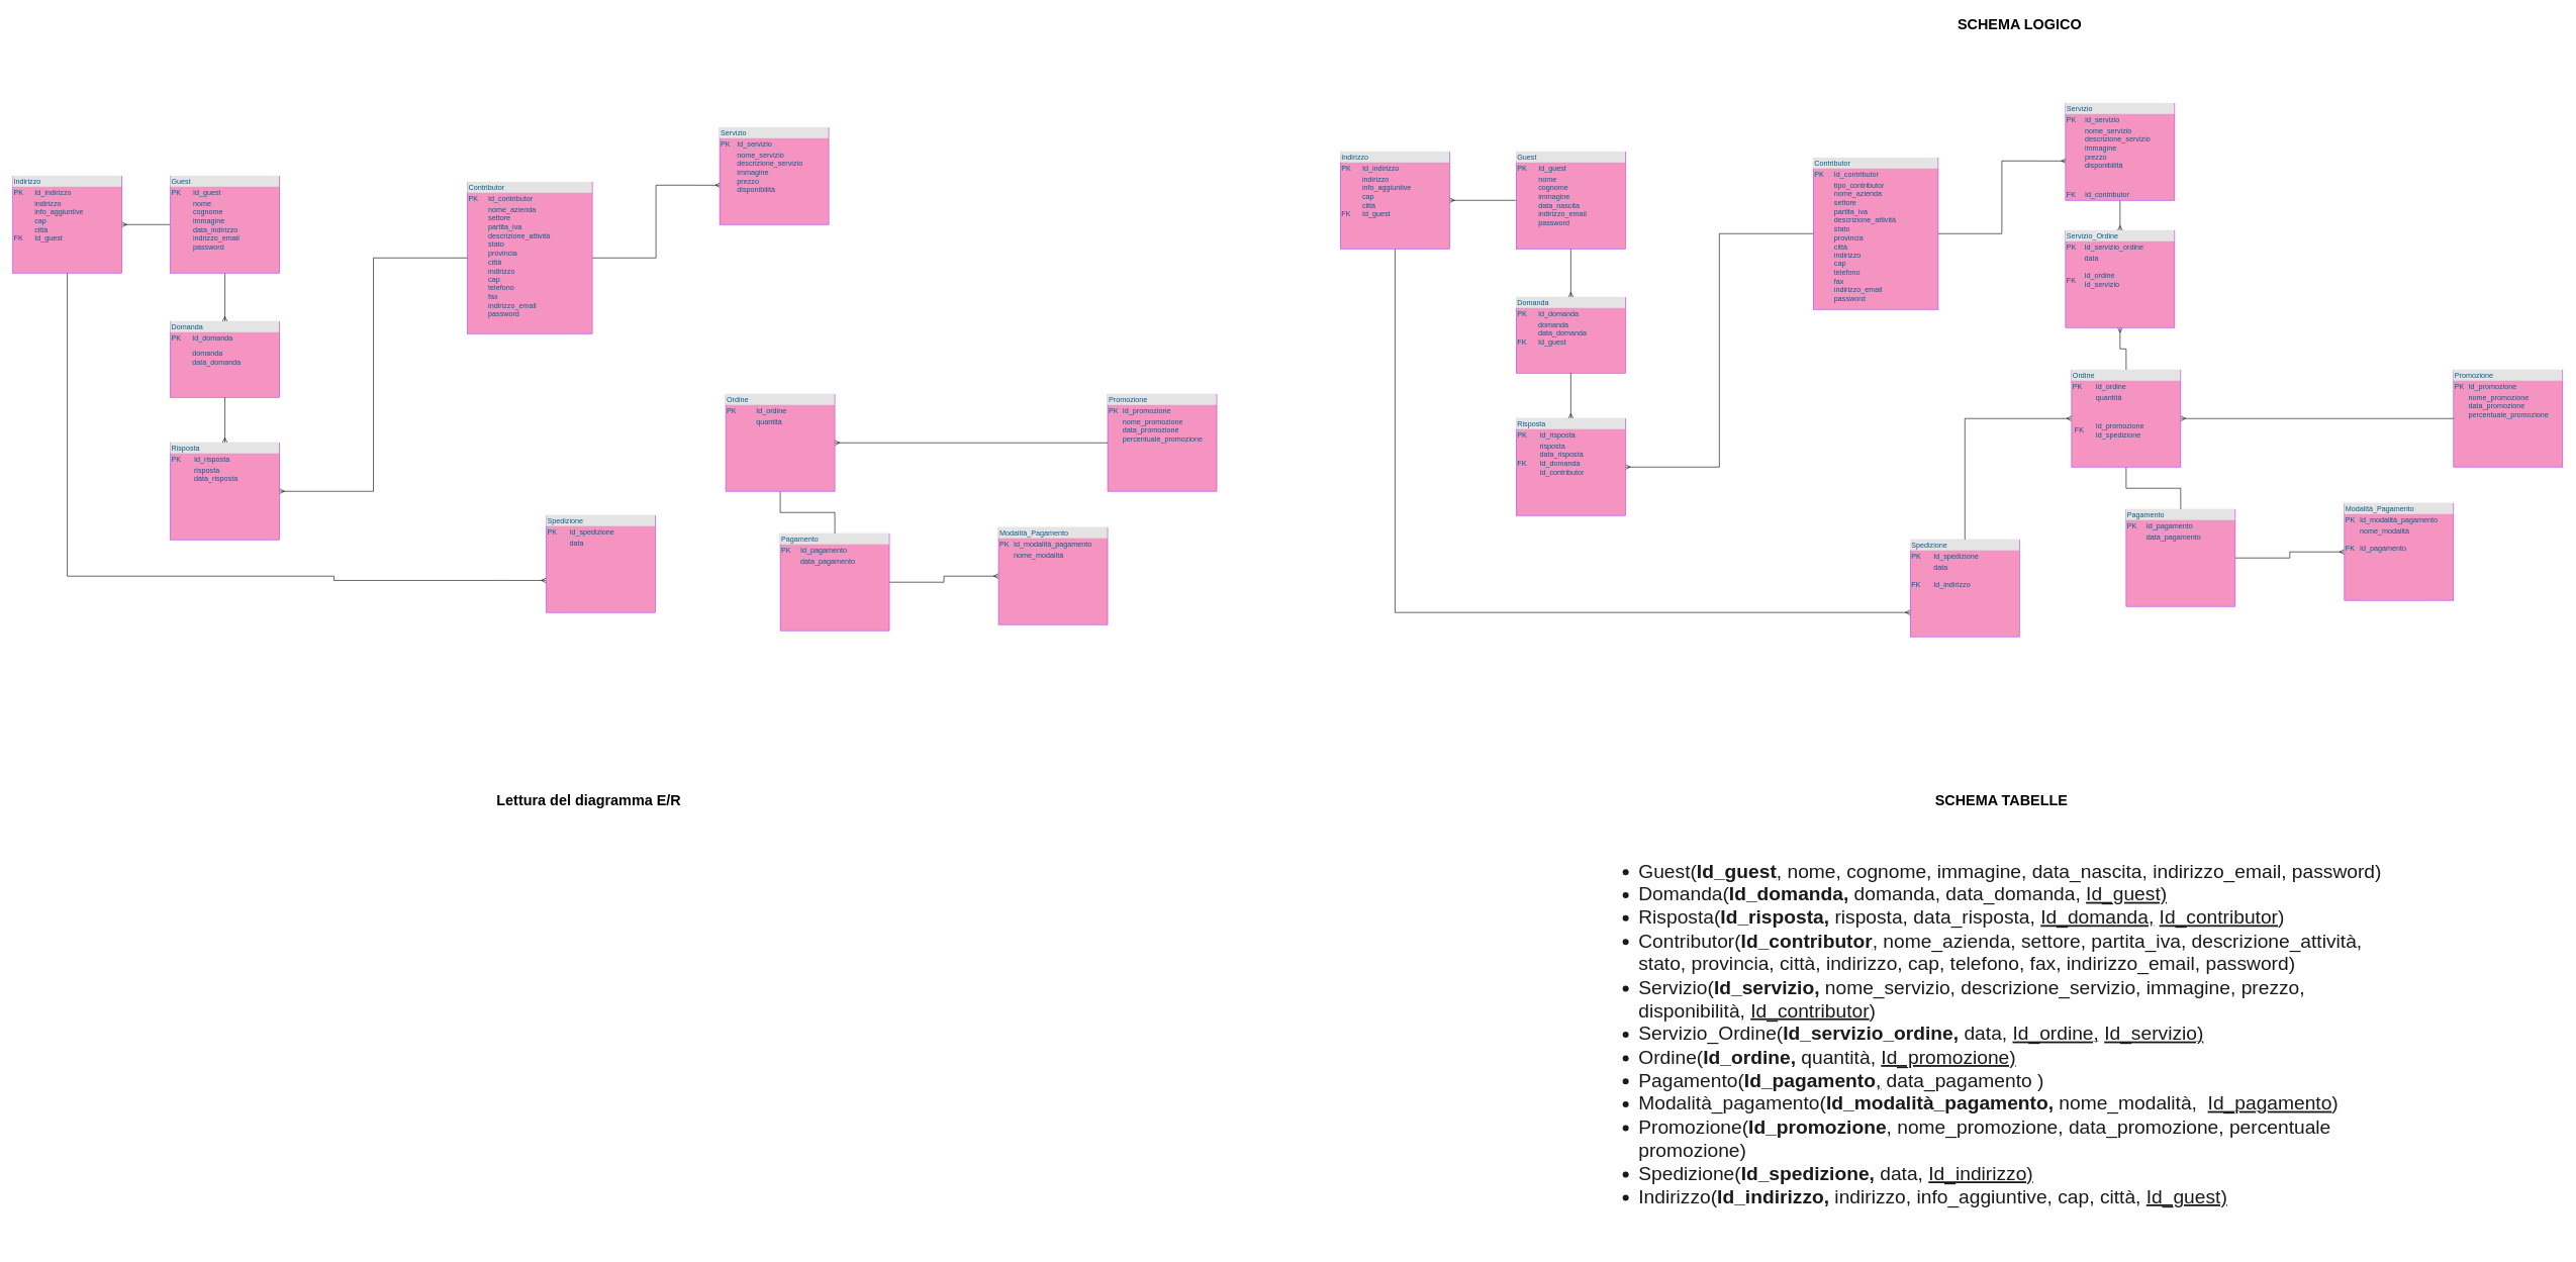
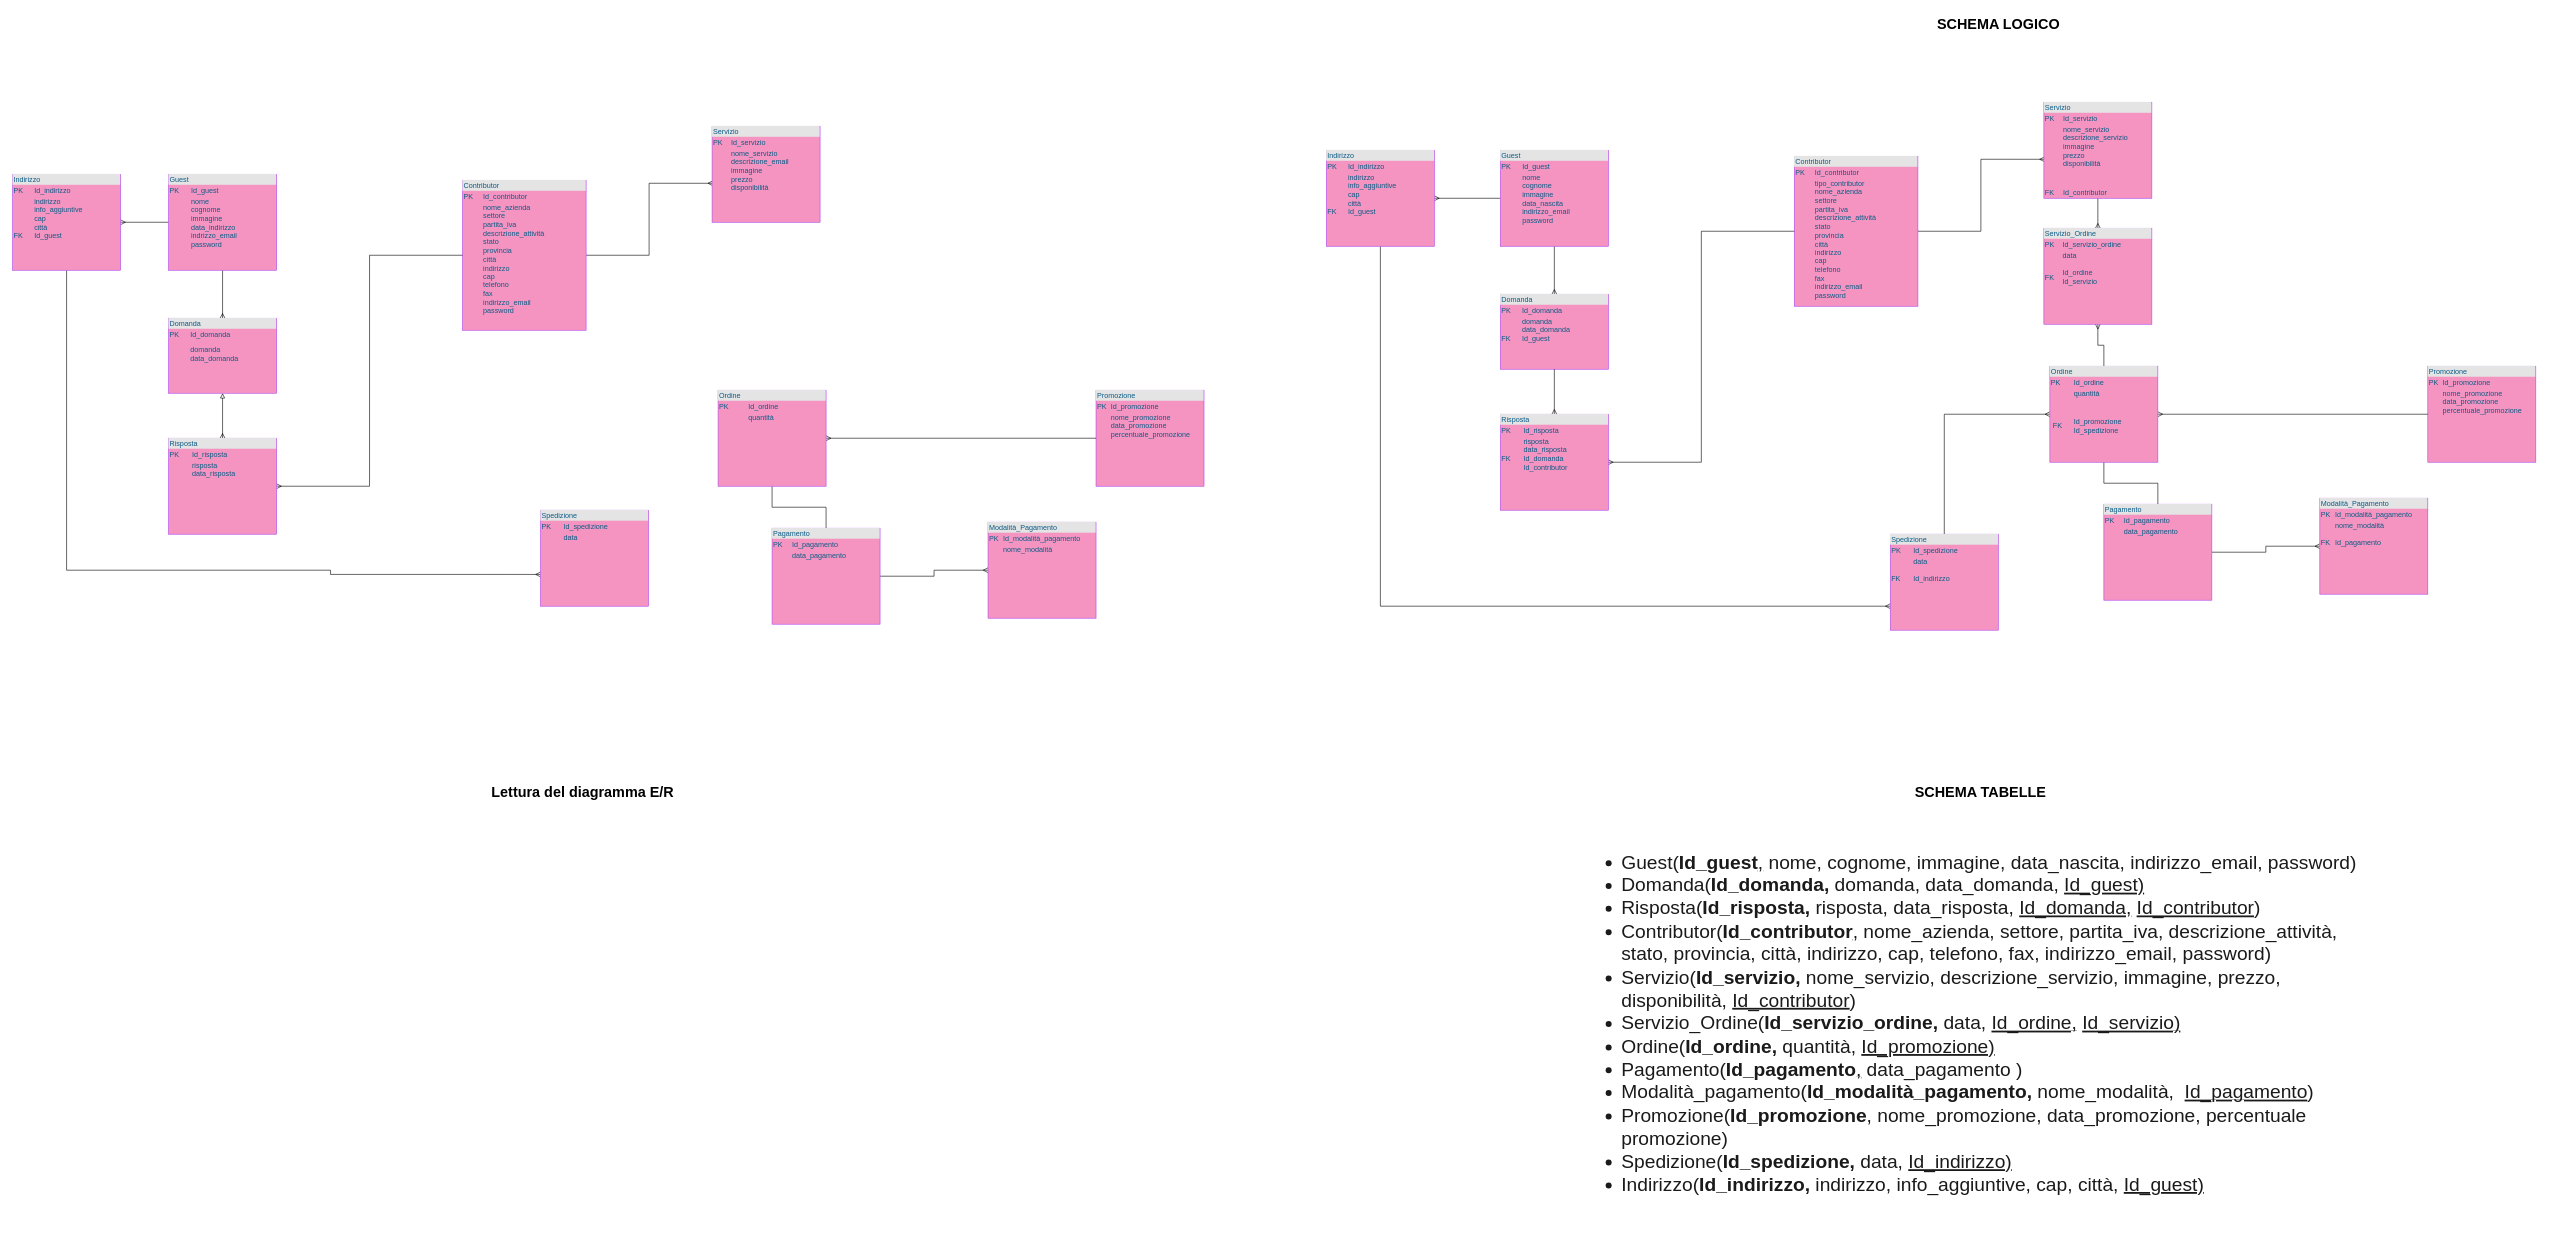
- <mxCell id="8" value="&lt;div style=&quot;box-sizing: border-box ; width: 100% ; background: #e4e4e4 ; padding: 2px&quot;&gt;Servizio&lt;/div&gt;&lt;table style=&quot;width: 100% ; font-size: 1em&quot; cellpadding=&quot;2&quot; cellspacing=&quot;0&quot;&gt;&lt;tbody&gt;&lt;tr&gt;&lt;td&gt;PK&lt;/td&gt;&lt;td&gt;Id_servizio&lt;br&gt;&lt;/td&gt;&lt;/tr&gt;&lt;tr&gt;&lt;td&gt;&lt;br&gt;&lt;/td&gt;&lt;td&gt;nome_servizio&lt;br&gt;descrizione_servizio&lt;br&gt;immagine&lt;br&gt;prezzo&lt;br&gt;disponibilità&lt;br&gt;&lt;br&gt;&lt;/td&gt;&lt;/tr&gt;&lt;tr&gt;&lt;td&gt;&amp;nbsp;&lt;/td&gt;&lt;td&gt;&lt;br&gt;&lt;br&gt;&lt;/td&gt;&lt;/tr&gt;&lt;/tbody&gt;&lt;/table&gt;" style="verticalAlign=top;align=left;overflow=fill;html=1;fillColor=#F694C1;strokeColor=#AF45ED;fontColor=#095C86;" vertex="1" parent="1"><mxGeometry x="1186" y="210" width="180" height="160" as="geometry" /></mxCell>
+ <mxCell id="8" value="&lt;div style=&quot;box-sizing: border-box ; width: 100% ; background: #e4e4e4 ; padding: 2px&quot;&gt;Servizio&lt;/div&gt;&lt;table style=&quot;width: 100% ; font-size: 1em&quot; cellpadding=&quot;2&quot; cellspacing=&quot;0&quot;&gt;&lt;tbody&gt;&lt;tr&gt;&lt;td&gt;PK&lt;/td&gt;&lt;td&gt;Id_servizio&lt;br&gt;&lt;/td&gt;&lt;/tr&gt;&lt;tr&gt;&lt;td&gt;&lt;br&gt;&lt;/td&gt;&lt;td&gt;nome_servizio&lt;br&gt;descrizione_email&lt;br&gt;immagine&lt;br&gt;prezzo&lt;br&gt;disponibilità&lt;br&gt;&lt;br&gt;&lt;/td&gt;&lt;/tr&gt;&lt;tr&gt;&lt;td&gt;&amp;nbsp;&lt;/td&gt;&lt;td&gt;&lt;br&gt;&lt;br&gt;&lt;/td&gt;&lt;/tr&gt;&lt;/tbody&gt;&lt;/table&gt;" style="verticalAlign=top;align=left;overflow=fill;html=1;fillColor=#F694C1;strokeColor=#AF45ED;fontColor=#095C86;" vertex="1" parent="1"><mxGeometry x="1186" y="210" width="180" height="160" as="geometry" /></mxCell>
- <mxCell id="10" style="edgeStyle=orthogonalEdgeStyle;rounded=0;orthogonalLoop=1;jettySize=auto;html=1;entryX=0.5;entryY=1;entryDx=0;entryDy=0;startArrow=ERmany;startFill=0;endArrow=none;endFill=0;" edge="1" parent="1" source="12" target="7"><mxGeometry relative="1" as="geometry" /></mxCell>
+ <mxCell id="10" style="edgeStyle=orthogonalEdgeStyle;rounded=0;orthogonalLoop=1;jettySize=auto;html=1;entryX=0.5;entryY=1;entryDx=0;entryDy=0;startArrow=ERmany;startFill=0;endArrow=block;endFill=0;" edge="1" parent="1" source="12" target="7"><mxGeometry relative="1" as="geometry" /></mxCell>
